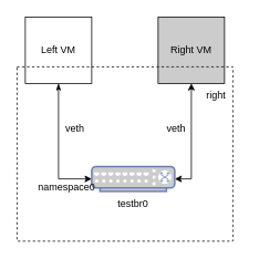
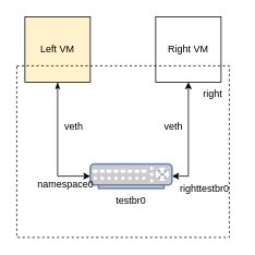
- <mxCell id="3" value="Left VM" style="whiteSpace=wrap;html=1;aspect=fixed;" vertex="1" parent="1"><mxGeometry x="30" y="20" width="80" height="80" as="geometry" /></mxCell>
+ <mxCell id="3" value="Left VM" style="whiteSpace=wrap;html=1;aspect=fixed;fillColor=#fff2cc;" vertex="1" parent="1"><mxGeometry x="30" y="20" width="80" height="80" as="geometry" /></mxCell>
- <mxCell id="5" value="Right VM" style="whiteSpace=wrap;html=1;aspect=fixed;fillColor=#cccccc;" vertex="1" parent="1"><mxGeometry x="190" y="20" width="80" height="80" as="geometry" /></mxCell>
+ <mxCell id="5" value="Right VM" style="whiteSpace=wrap;html=1;aspect=fixed;" vertex="1" parent="1"><mxGeometry x="190" y="20" width="80" height="80" as="geometry" /></mxCell>
+ <mxCell id="11" value="righttestbr0" style="text;html=1;strokeColor=none;fillColor=none;align=center;verticalAlign=middle;whiteSpace=wrap;rounded=0;" vertex="1" parent="1"><mxGeometry x="220" y="210" width="60" height="40" as="geometry" /></mxCell>
